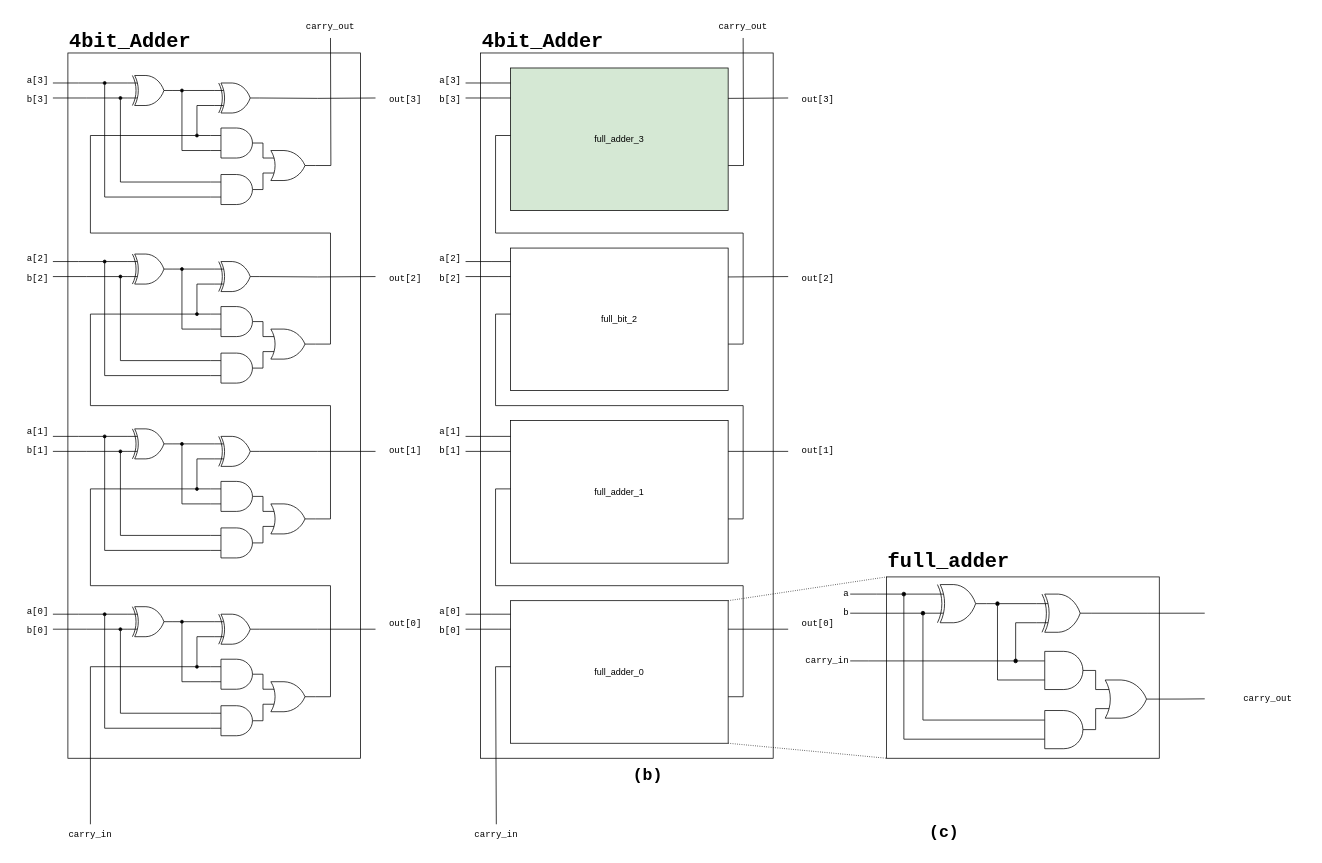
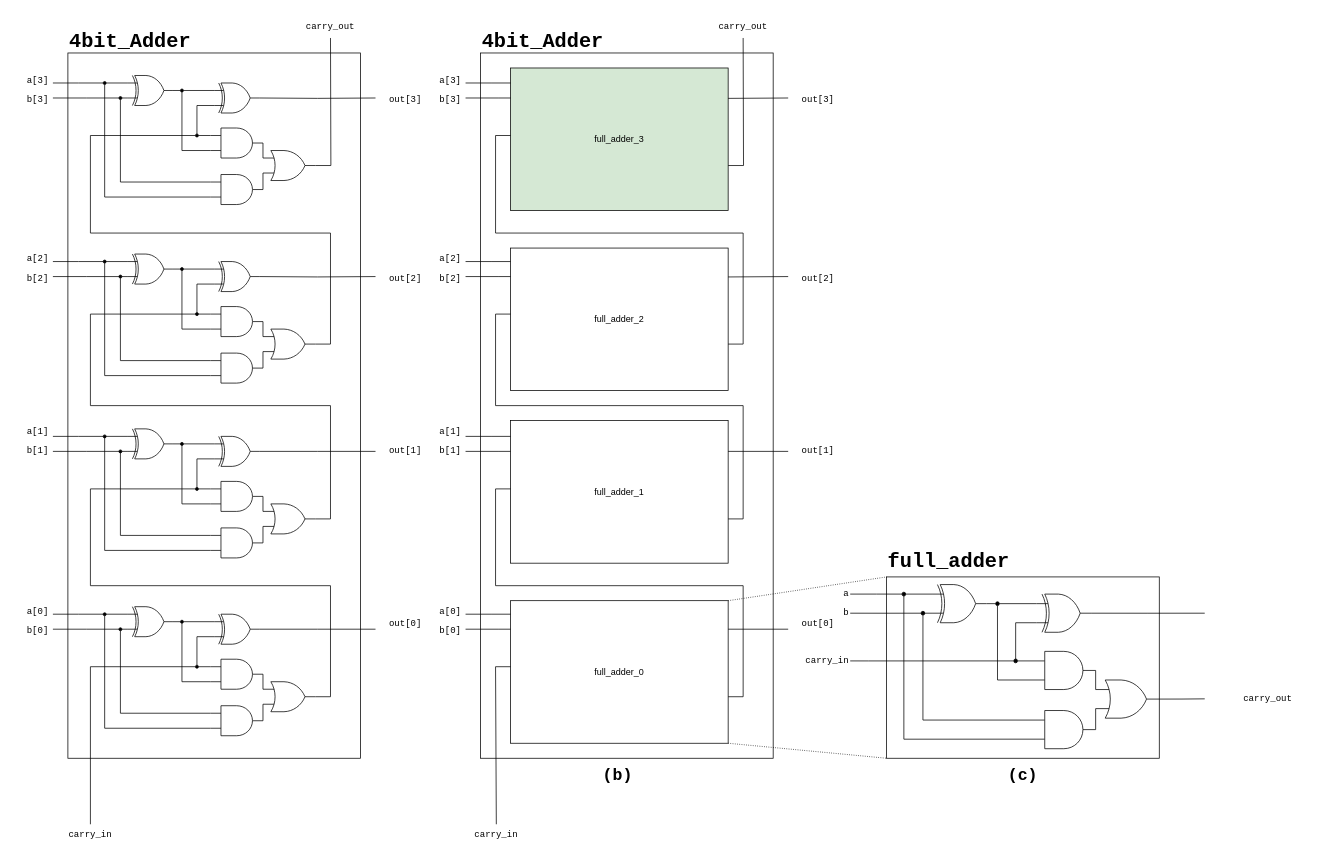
- <mxCell id="149" value="full_bit_2" style="rounded=0;whiteSpace=wrap;html=1;" vertex="1" parent="34"><mxGeometry x="110" y="310" width="290" height="190" as="geometry" /></mxCell>
+ <mxCell id="149" value="full_adder_2" style="rounded=0;whiteSpace=wrap;html=1;" vertex="1" parent="34"><mxGeometry x="110" y="310" width="290" height="190" as="geometry" /></mxCell>
- <mxCell id="152" value="(b)" style="text;html=1;strokeColor=none;fillColor=none;align=center;verticalAlign=middle;whiteSpace=wrap;rounded=0;fontStyle=1;fontSize=22;fontFamily=Courier New;" vertex="1" parent="34"><mxGeometry x="263" y="1000" width="60" height="30" as="geometry" /></mxCell>
+ <mxCell id="152" value="(b)" style="text;html=1;strokeColor=none;fillColor=none;align=center;verticalAlign=middle;whiteSpace=wrap;rounded=0;fontStyle=1;fontSize=22;fontFamily=Courier New;" vertex="1" parent="34"><mxGeometry x="223" y="1000" width="60" height="30" as="geometry" /></mxCell>
- <mxCell id="153" value="(c)" style="text;html=1;strokeColor=none;fillColor=none;align=center;verticalAlign=middle;whiteSpace=wrap;rounded=0;fontStyle=1;fontSize=22;fontFamily=Courier New;" vertex="1" parent="34"><mxGeometry x="658" y="1075" width="60" height="30" as="geometry" /></mxCell>
+ <mxCell id="153" value="(c)" style="text;html=1;strokeColor=none;fillColor=none;align=center;verticalAlign=middle;whiteSpace=wrap;rounded=0;fontStyle=1;fontSize=22;fontFamily=Courier New;" vertex="1" parent="34"><mxGeometry x="763" y="1000" width="60" height="30" as="geometry" /></mxCell>
